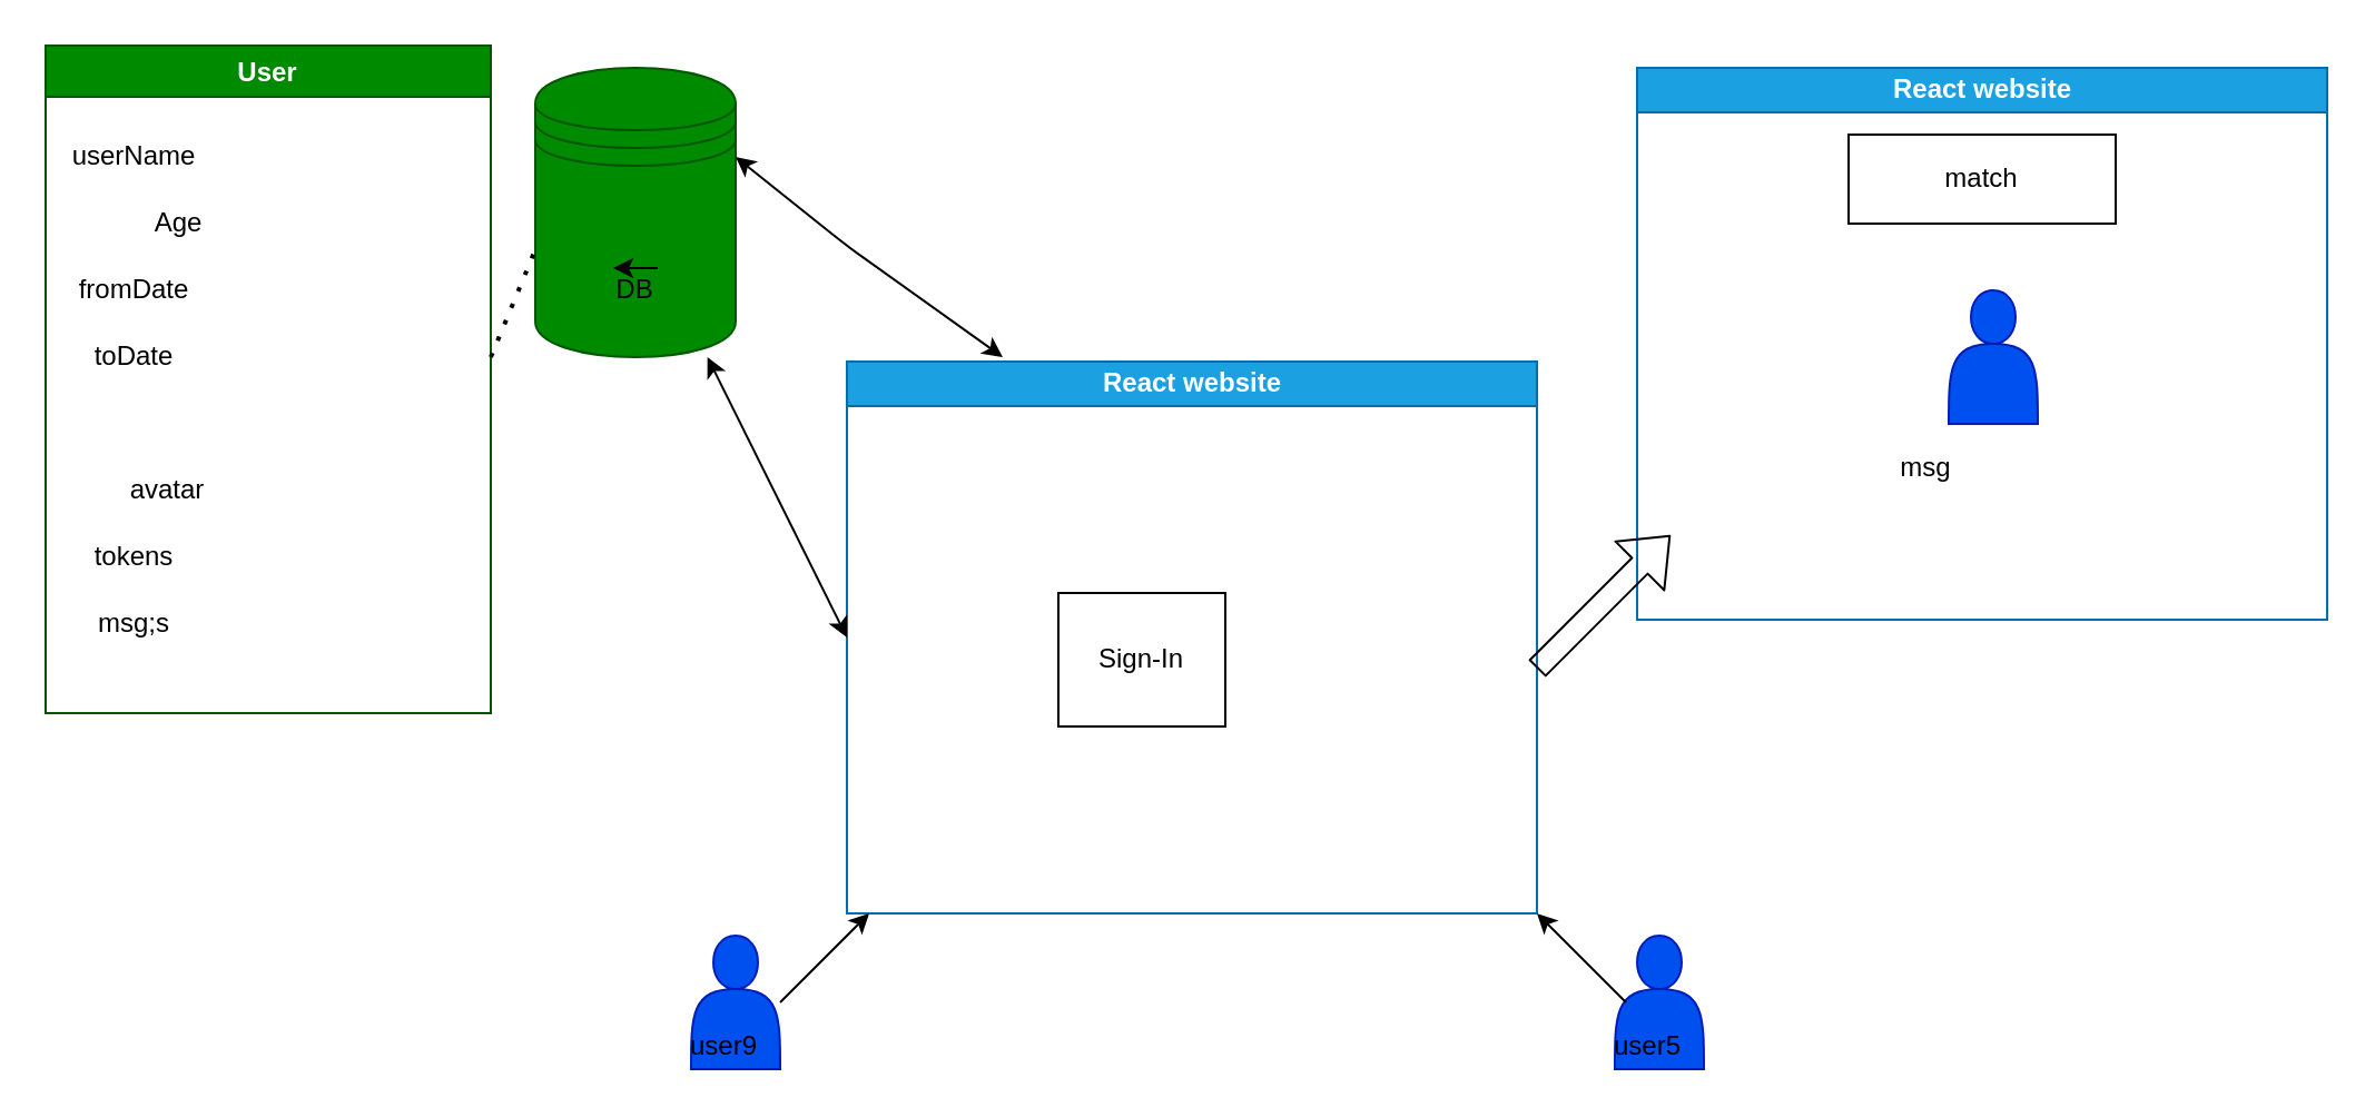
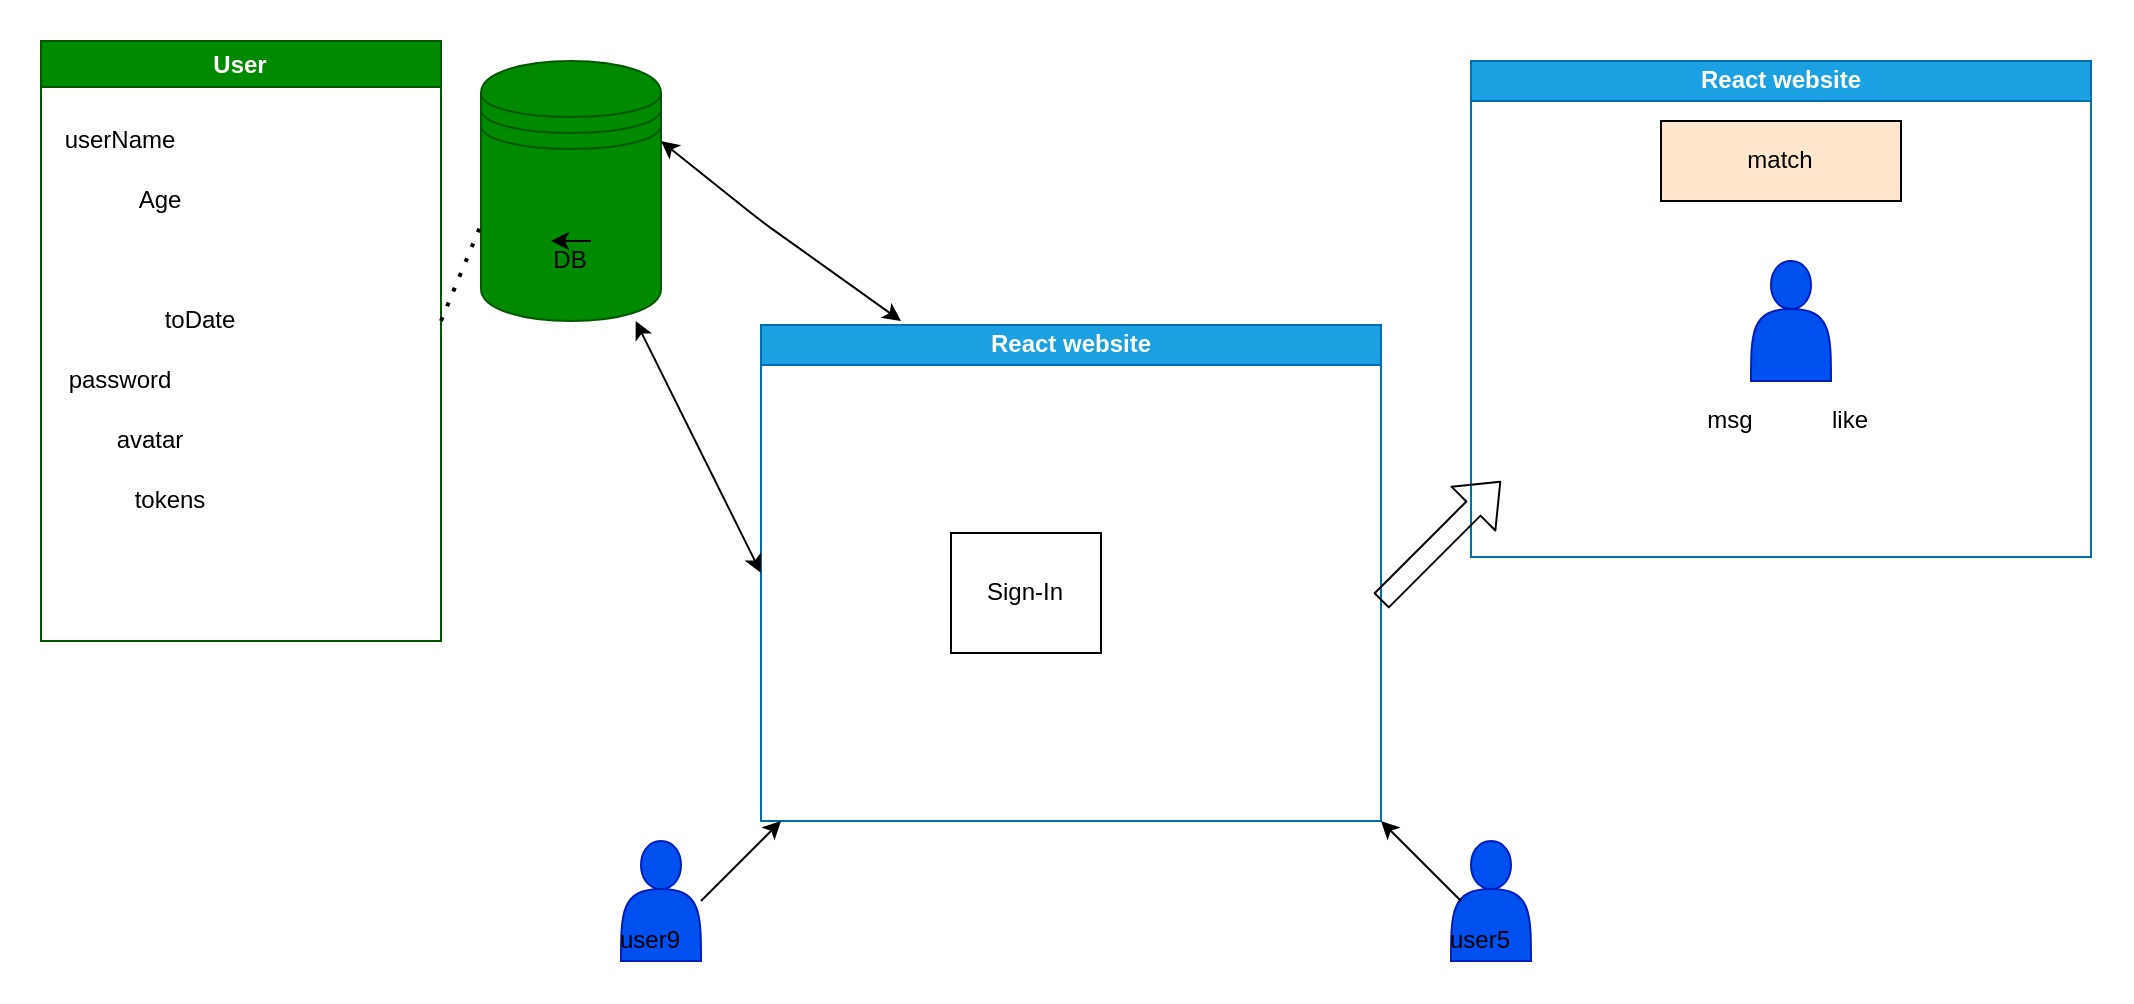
- <mxCell id="20" value="match" style="whiteSpace=wrap;html=1;treeFolding=1;treeMoving=1;newEdgeStyle={&quot;edgeStyle&quot;:&quot;elbowEdgeStyle&quot;,&quot;startArrow&quot;:&quot;none&quot;,&quot;endArrow&quot;:&quot;none&quot;};" vertex="1" parent="19"><mxGeometry width="120" height="40" as="geometry" /></mxCell>
+ <mxCell id="20" value="match" style="whiteSpace=wrap;html=1;treeFolding=1;treeMoving=1;newEdgeStyle={&quot;edgeStyle&quot;:&quot;elbowEdgeStyle&quot;,&quot;startArrow&quot;:&quot;none&quot;,&quot;endArrow&quot;:&quot;none&quot;};fillColor=#ffe6cc;" vertex="1" parent="19"><mxGeometry width="120" height="40" as="geometry" /></mxCell>
- <mxCell id="8" value="fromDate" style="text;html=1;strokeColor=none;fillColor=none;align=center;verticalAlign=middle;whiteSpace=wrap;rounded=0;" vertex="1" parent="5"><mxGeometry x="20" y="100" width="40" height="20" as="geometry" /></mxCell>
- <mxCell id="9" value="toDate" style="text;html=1;strokeColor=none;fillColor=none;align=center;verticalAlign=middle;whiteSpace=wrap;rounded=0;" vertex="1" parent="5"><mxGeometry x="20" y="130" width="40" height="20" as="geometry" /></mxCell>
+ <mxCell id="9" value="toDate" style="text;html=1;strokeColor=none;fillColor=none;align=center;verticalAlign=middle;whiteSpace=wrap;rounded=0;" vertex="1" parent="5"><mxGeometry x="60" y="130" width="40" height="20" as="geometry" /></mxCell>
+ <mxCell id="10" value="password" style="text;html=1;strokeColor=none;fillColor=none;align=center;verticalAlign=middle;whiteSpace=wrap;rounded=0;" vertex="1" parent="5"><mxGeometry x="20" y="160" width="40" height="20" as="geometry" /></mxCell>
+ <mxCell id="23" value="like" style="text;html=1;strokeColor=none;fillColor=none;align=center;verticalAlign=middle;whiteSpace=wrap;rounded=0;" vertex="1" parent="19"><mxGeometry x="75" y="140" width="40" height="20" as="geometry" /></mxCell>
- <mxCell id="12" value="tokens" style="text;html=1;strokeColor=none;fillColor=none;align=center;verticalAlign=middle;whiteSpace=wrap;rounded=0;" vertex="1" parent="5"><mxGeometry x="20" y="220" width="40" height="20" as="geometry" /></mxCell>
+ <mxCell id="12" value="tokens" style="text;html=1;strokeColor=none;fillColor=none;align=center;verticalAlign=middle;whiteSpace=wrap;rounded=0;" vertex="1" parent="5"><mxGeometry x="45" y="220" width="40" height="20" as="geometry" /></mxCell>
- <mxCell id="13" value="msg;s" style="text;html=1;strokeColor=none;fillColor=none;align=center;verticalAlign=middle;whiteSpace=wrap;rounded=0;" vertex="1" parent="5"><mxGeometry x="20" y="250" width="40" height="20" as="geometry" /></mxCell>
